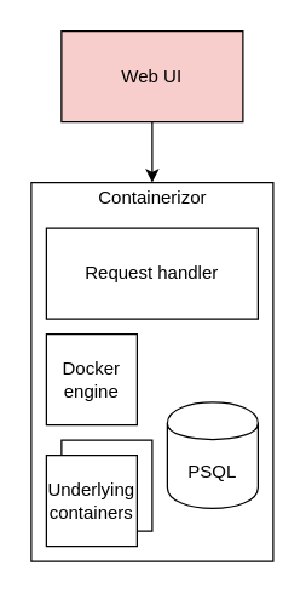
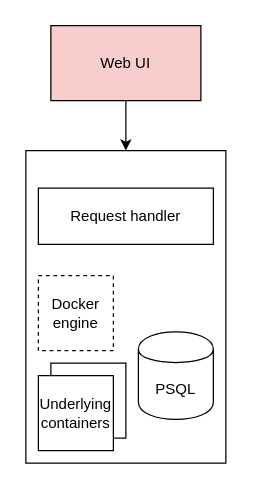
- <mxCell id="9" value="Containerizor" style="text;html=1;align=center;verticalAlign=middle;resizable=0;points=[];;autosize=1;" vertex="1" parent="1"><mxGeometry x="55" y="120" width="90" height="20" as="geometry" /></mxCell>
- <mxCell id="5" value="Request handler" style="rounded=0;whiteSpace=wrap;html=1;" vertex="1" parent="1"><mxGeometry x="30" y="150" width="140" height="60" as="geometry" /></mxCell>
+ <mxCell id="5" value="Request handler" style="rounded=0;whiteSpace=wrap;html=1;" vertex="1" parent="1"><mxGeometry x="30" y="150" width="140" height="45" as="geometry" /></mxCell>
- <mxCell id="6" value="Docker engine" style="rounded=0;whiteSpace=wrap;html=1;" vertex="1" parent="1"><mxGeometry x="30" y="220" width="60" height="60" as="geometry" /></mxCell>
+ <mxCell id="6" value="Docker engine" style="rounded=0;whiteSpace=wrap;html=1;dashed=1;" vertex="1" parent="1"><mxGeometry x="30" y="220" width="60" height="60" as="geometry" /></mxCell>
